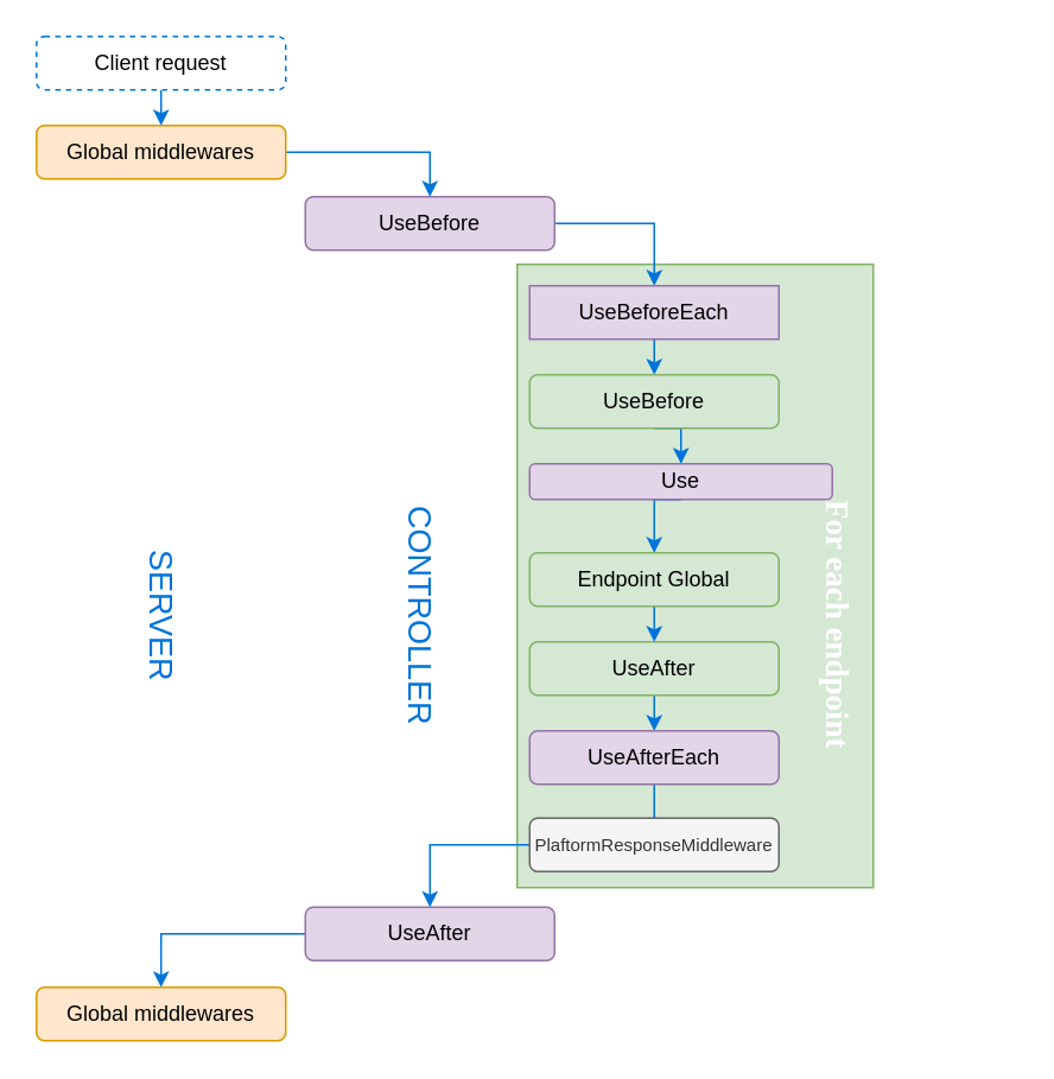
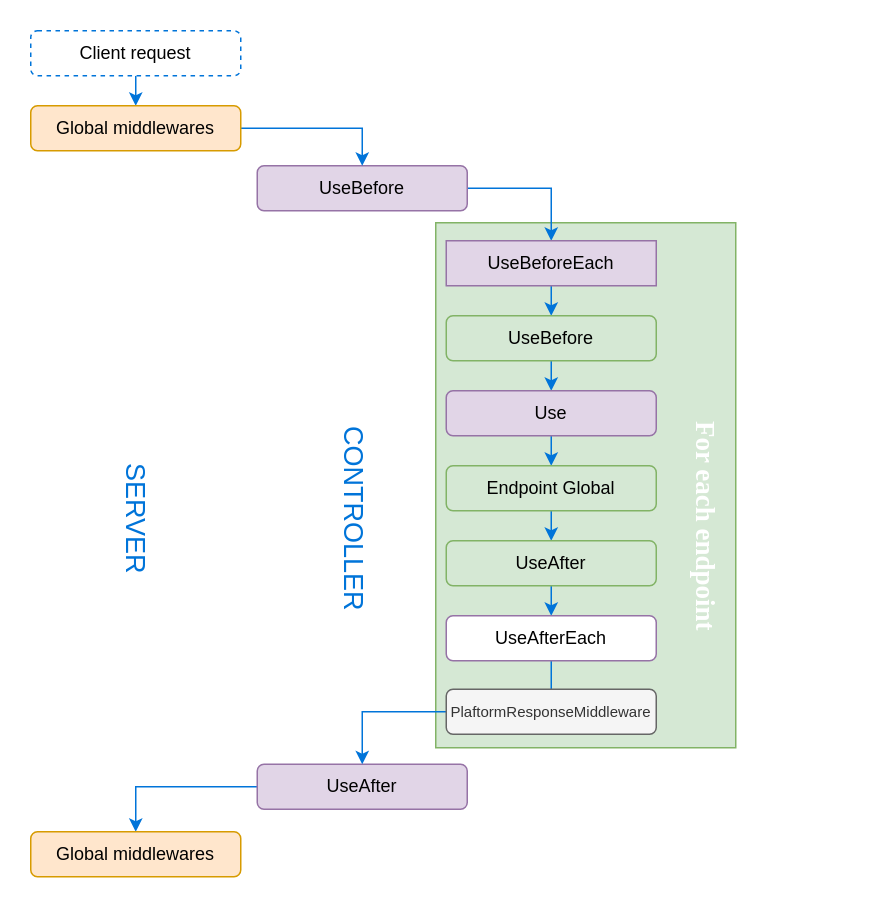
- <mxCell id="14" value="Use" style="rounded=1;whiteSpace=wrap;html=1;strokeColor=#9673a6;fillColor=#e1d5e7;fontFamily=Helvetica;" parent="1" vertex="1"><mxGeometry x="297" y="260" width="170" height="20" as="geometry" /></mxCell>
+ <mxCell id="14" value="Use" style="rounded=1;whiteSpace=wrap;html=1;strokeColor=#9673a6;fillColor=#e1d5e7;fontFamily=Helvetica;" parent="1" vertex="1"><mxGeometry x="297" y="260" width="140" height="30" as="geometry" /></mxCell>
- <mxCell id="20" value="UseAfterEach" style="rounded=1;whiteSpace=wrap;html=1;strokeColor=#9673a6;fillColor=#e1d5e7;fontFamily=Helvetica;" parent="1" vertex="1"><mxGeometry x="297" y="410" width="140" height="30" as="geometry" /></mxCell>
+ <mxCell id="20" value="UseAfterEach" style="rounded=1;whiteSpace=wrap;html=1;strokeColor=#9673a6;fillColor=#ffffff;fontFamily=Helvetica;" parent="1" vertex="1"><mxGeometry x="297" y="410" width="140" height="30" as="geometry" /></mxCell>
